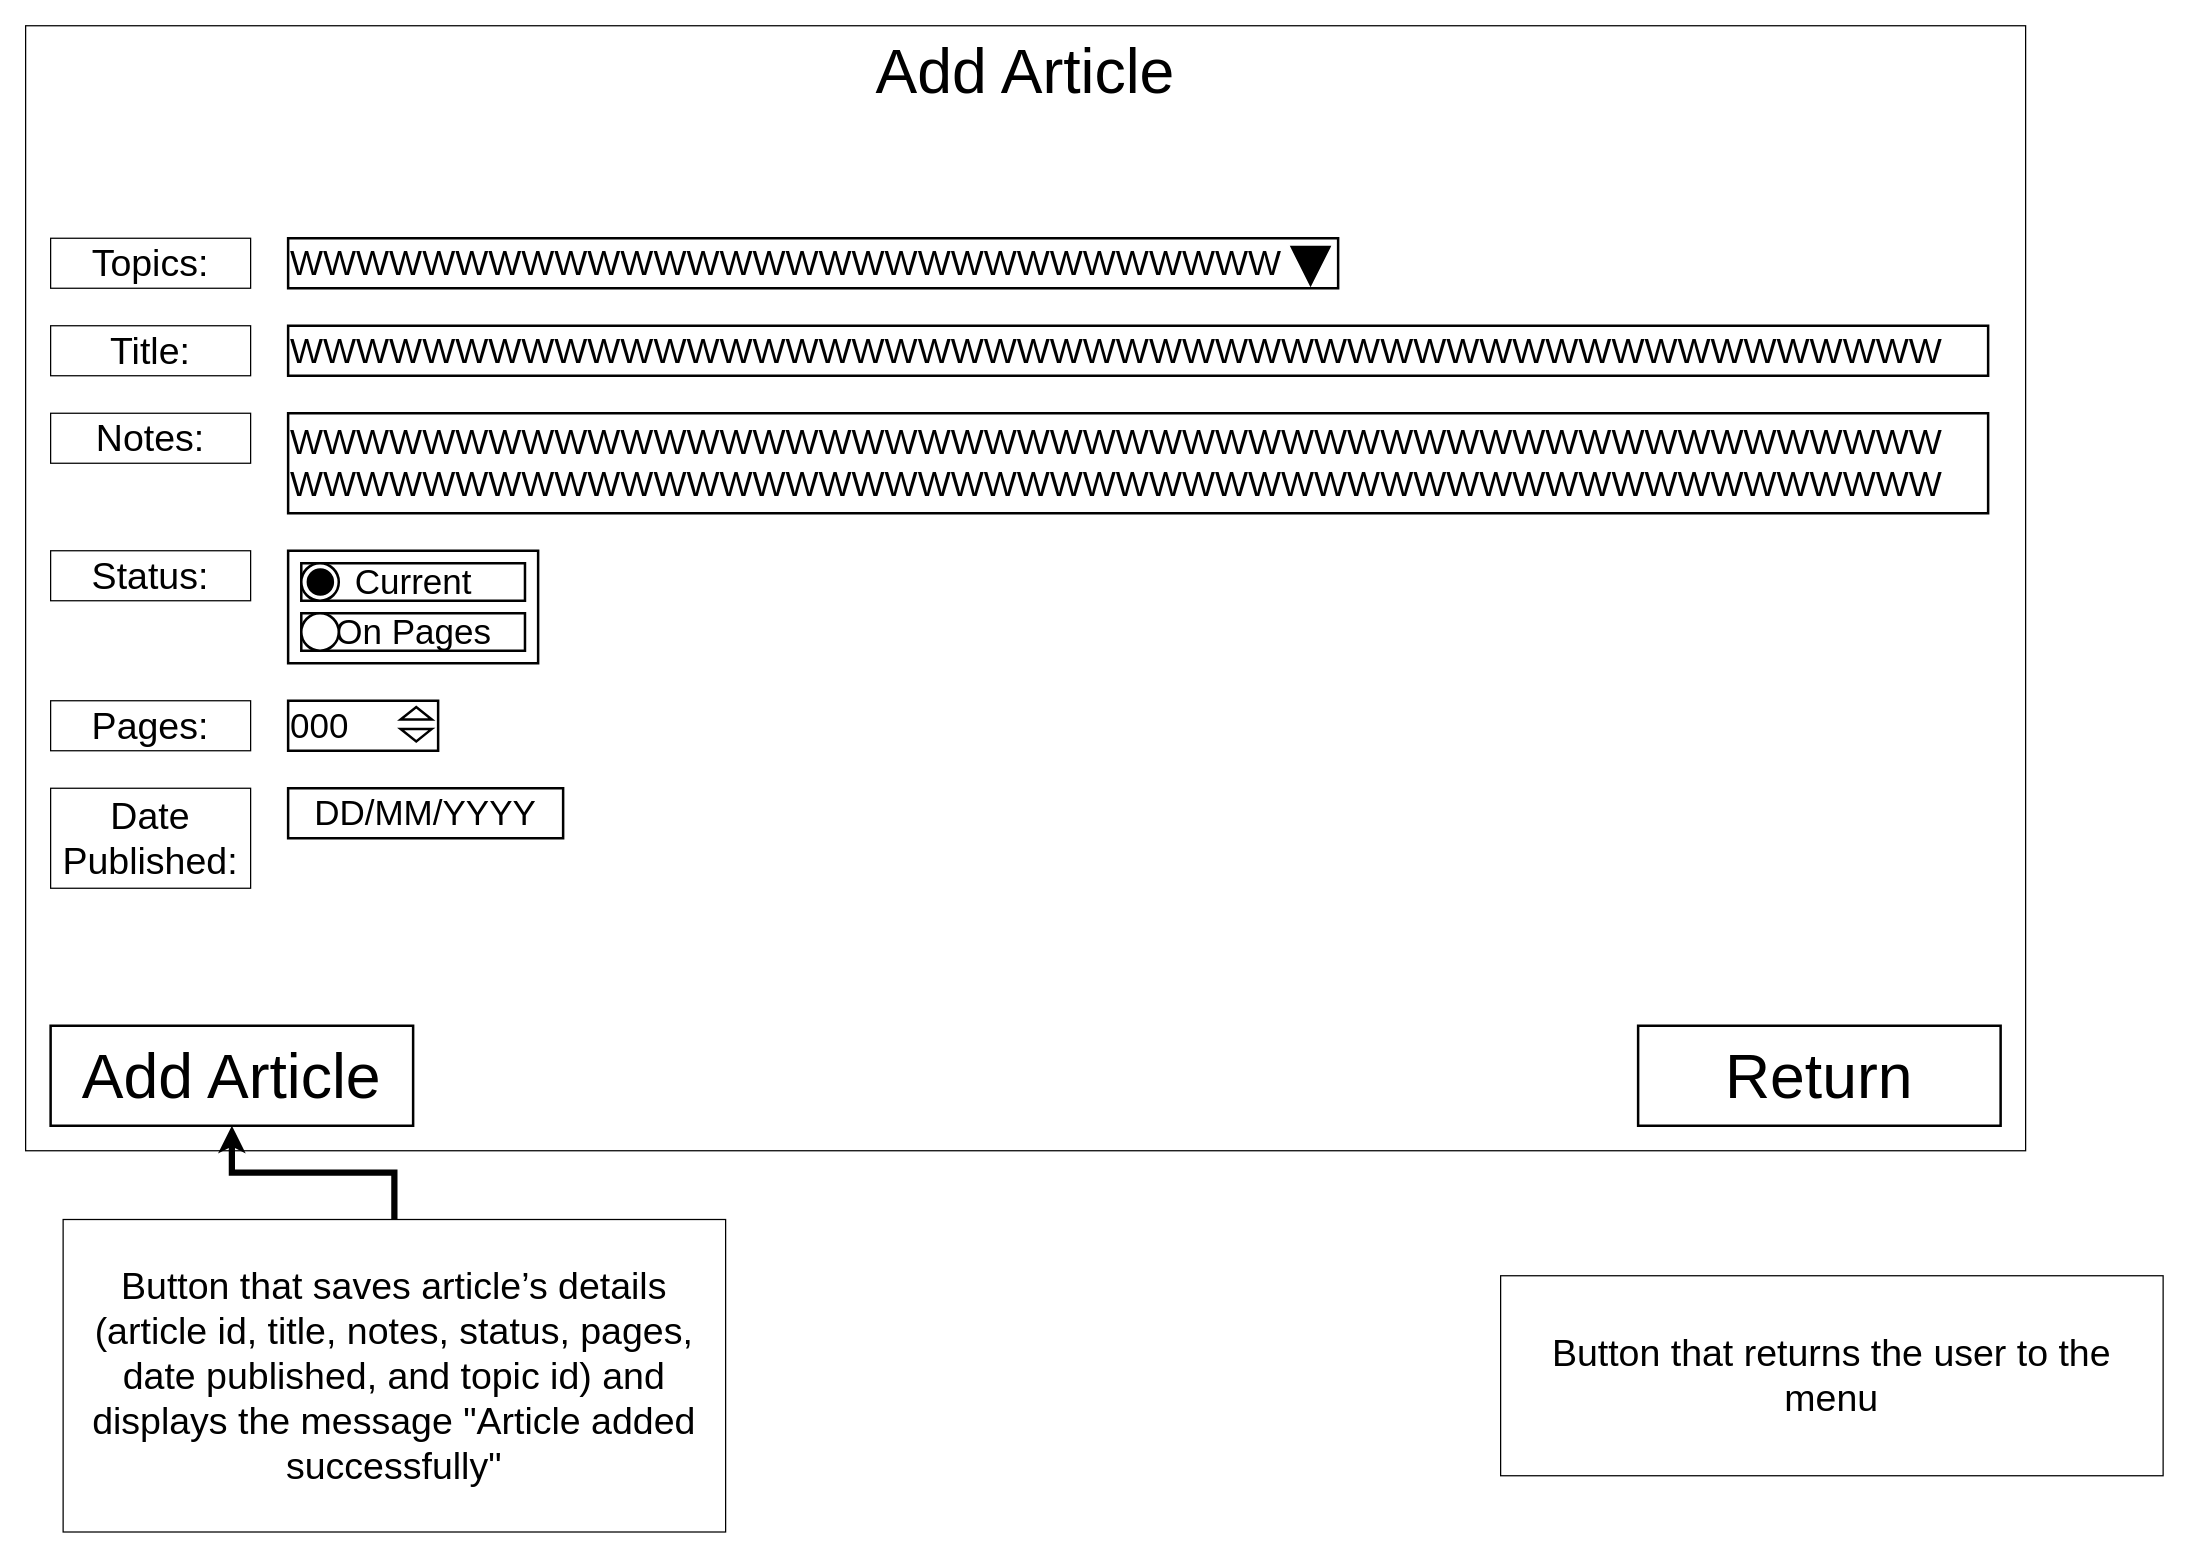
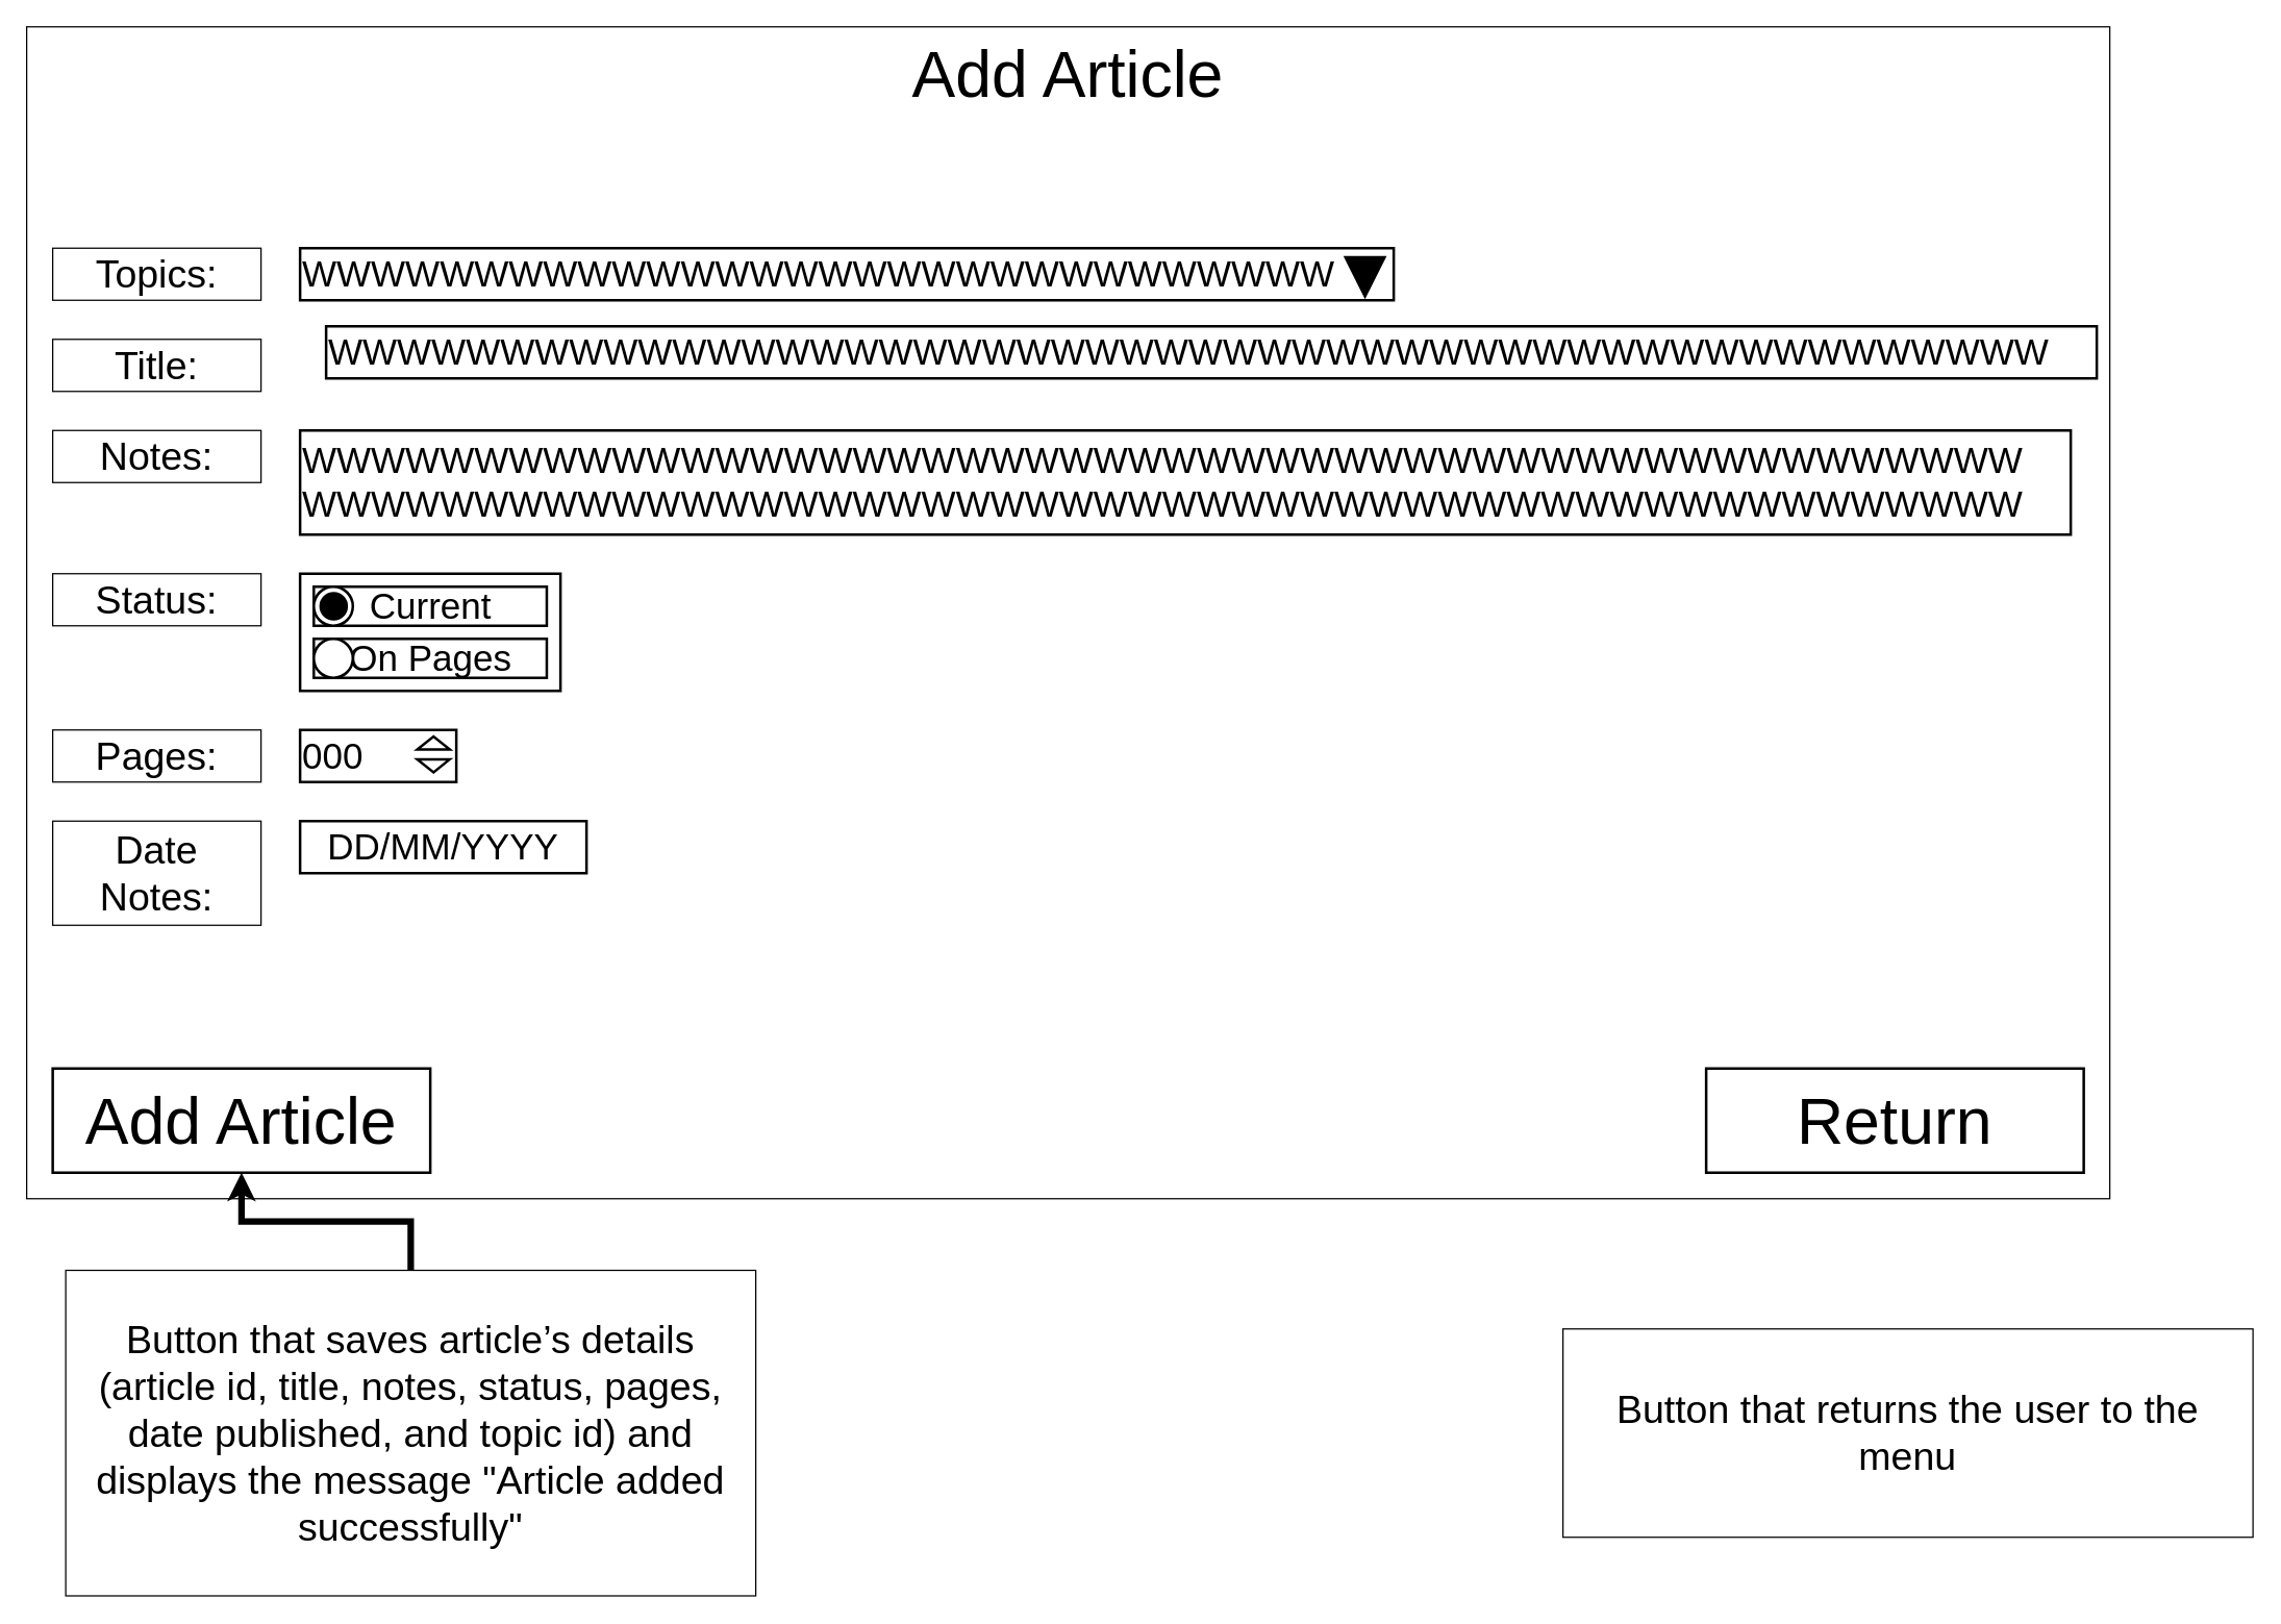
- <mxCell id="4" value="WWWWWWWWWWWWWWWWWWWWWWWWWWWWWWWWWWWWWWWWWWWWWWWWWW" style="rounded=0;whiteSpace=wrap;html=1;strokeColor=default;fontSize=28;align=left;strokeWidth=2;" vertex="1" parent="1"><mxGeometry x="230" y="260" width="1360" height="40" as="geometry" /></mxCell>
+ <mxCell id="4" value="WWWWWWWWWWWWWWWWWWWWWWWWWWWWWWWWWWWWWWWWWWWWWWWWWW" style="rounded=0;whiteSpace=wrap;html=1;strokeColor=default;fontSize=28;align=left;strokeWidth=2;" vertex="1" parent="1"><mxGeometry x="250" y="250" width="1360" height="40" as="geometry" /></mxCell>
- <mxCell id="27" value="Date &lt;br&gt;Published:" style="rounded=0;whiteSpace=wrap;html=1;fontSize=30;" vertex="1" parent="1"><mxGeometry x="40" y="630" width="160" height="80" as="geometry" /></mxCell>
+ <mxCell id="27" value="Date &lt;br&gt;Notes:" style="rounded=0;whiteSpace=wrap;html=1;fontSize=30;" vertex="1" parent="1"><mxGeometry x="40" y="630" width="160" height="80" as="geometry" /></mxCell>
